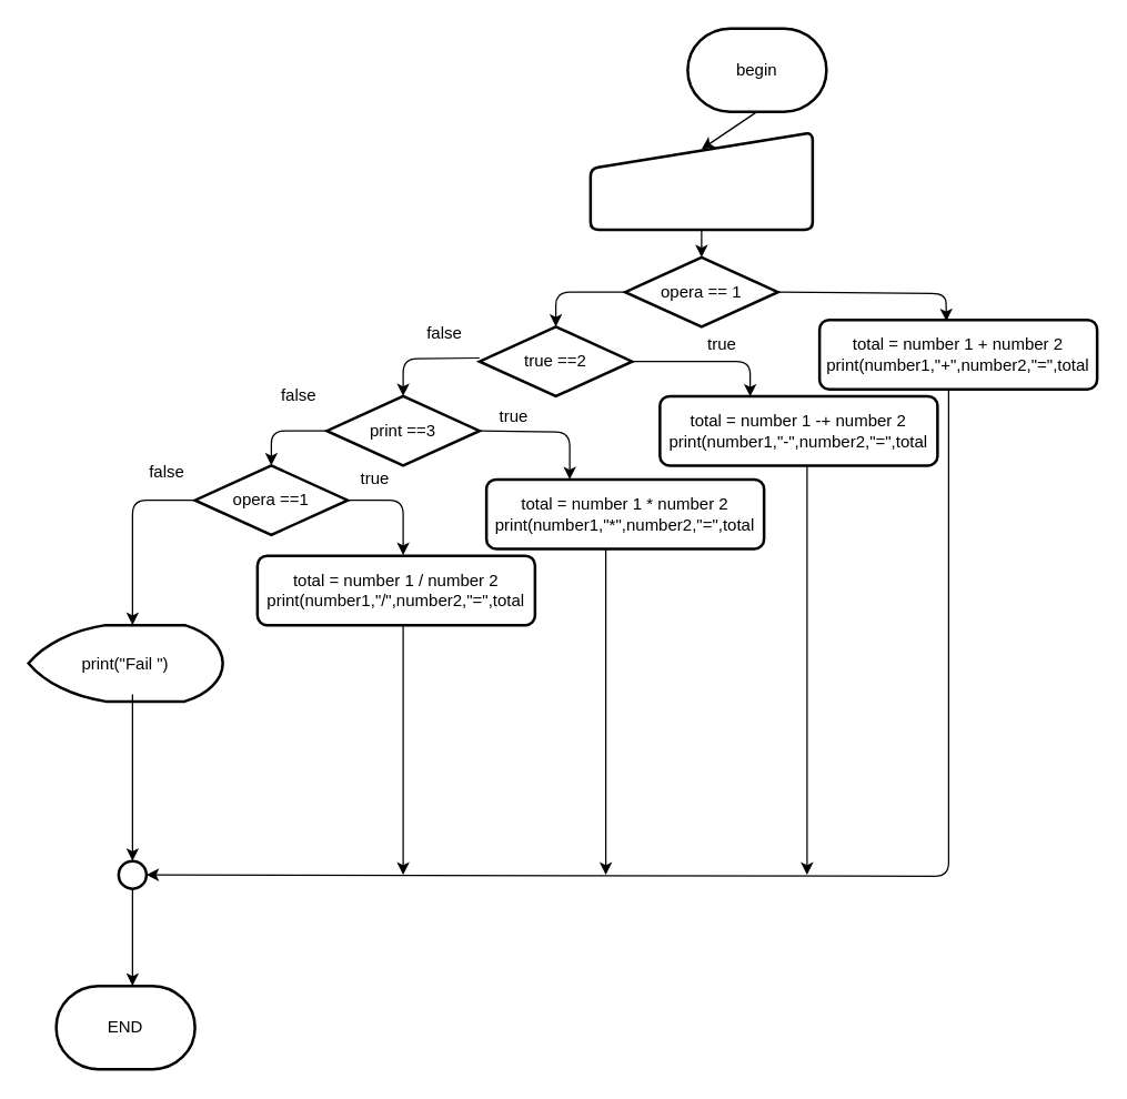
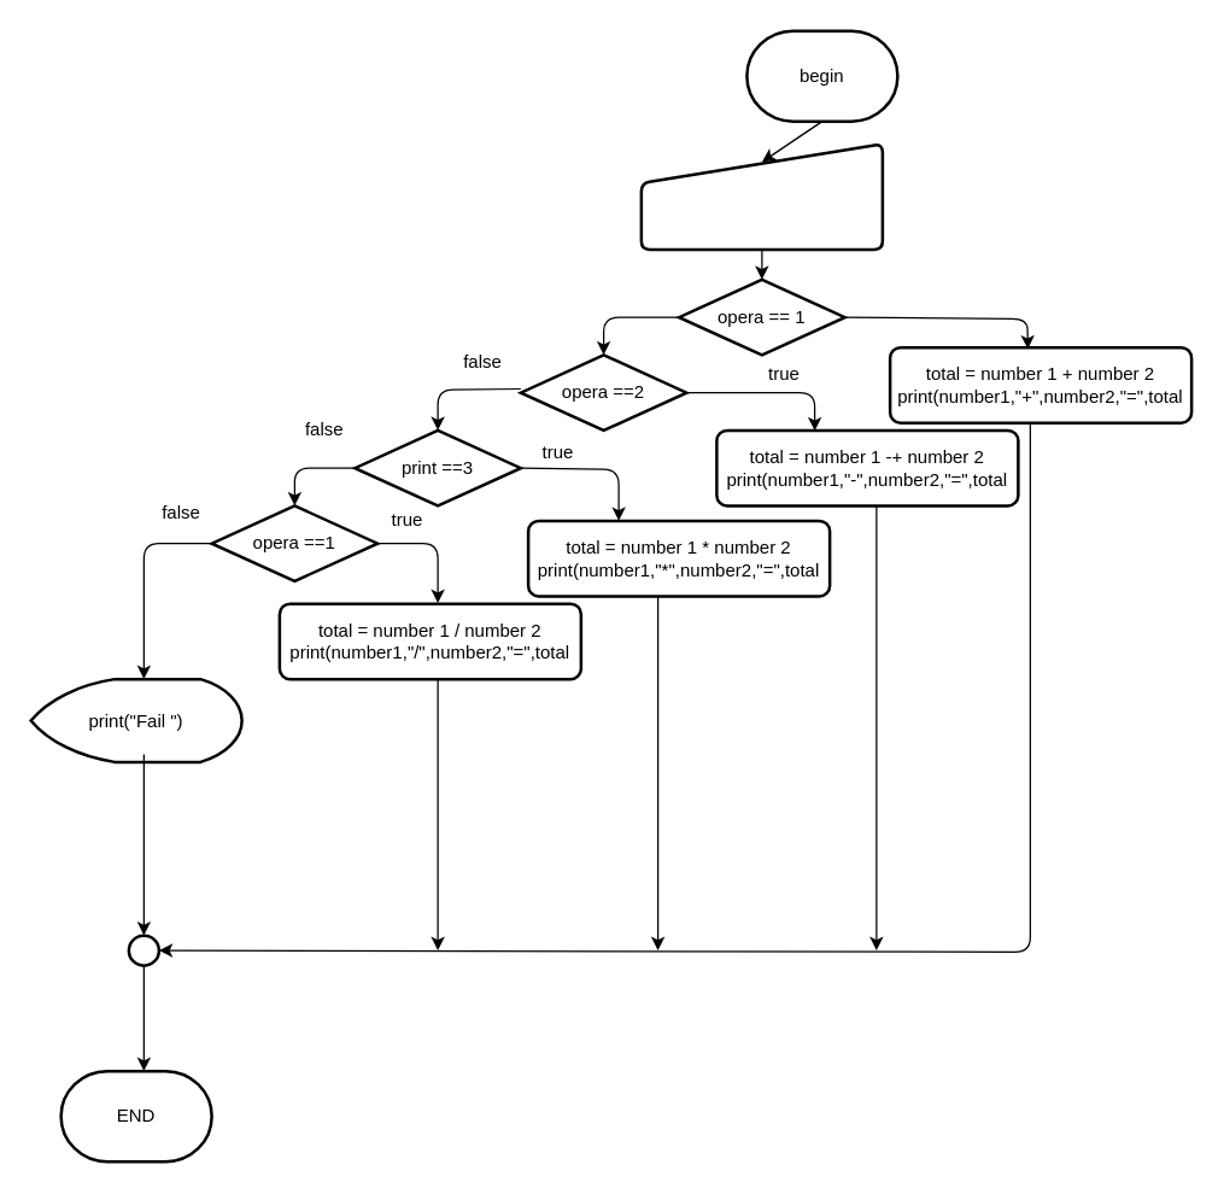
- <mxCell id="6" value="true ==2" style="strokeWidth=2;html=1;shape=mxgraph.flowchart.decision;whiteSpace=wrap;" vertex="1" parent="1"><mxGeometry x="345" y="235" width="110" height="50" as="geometry" /></mxCell>
+ <mxCell id="6" value="opera ==2" style="strokeWidth=2;html=1;shape=mxgraph.flowchart.decision;whiteSpace=wrap;" vertex="1" parent="1"><mxGeometry x="345" y="235" width="110" height="50" as="geometry" /></mxCell>
